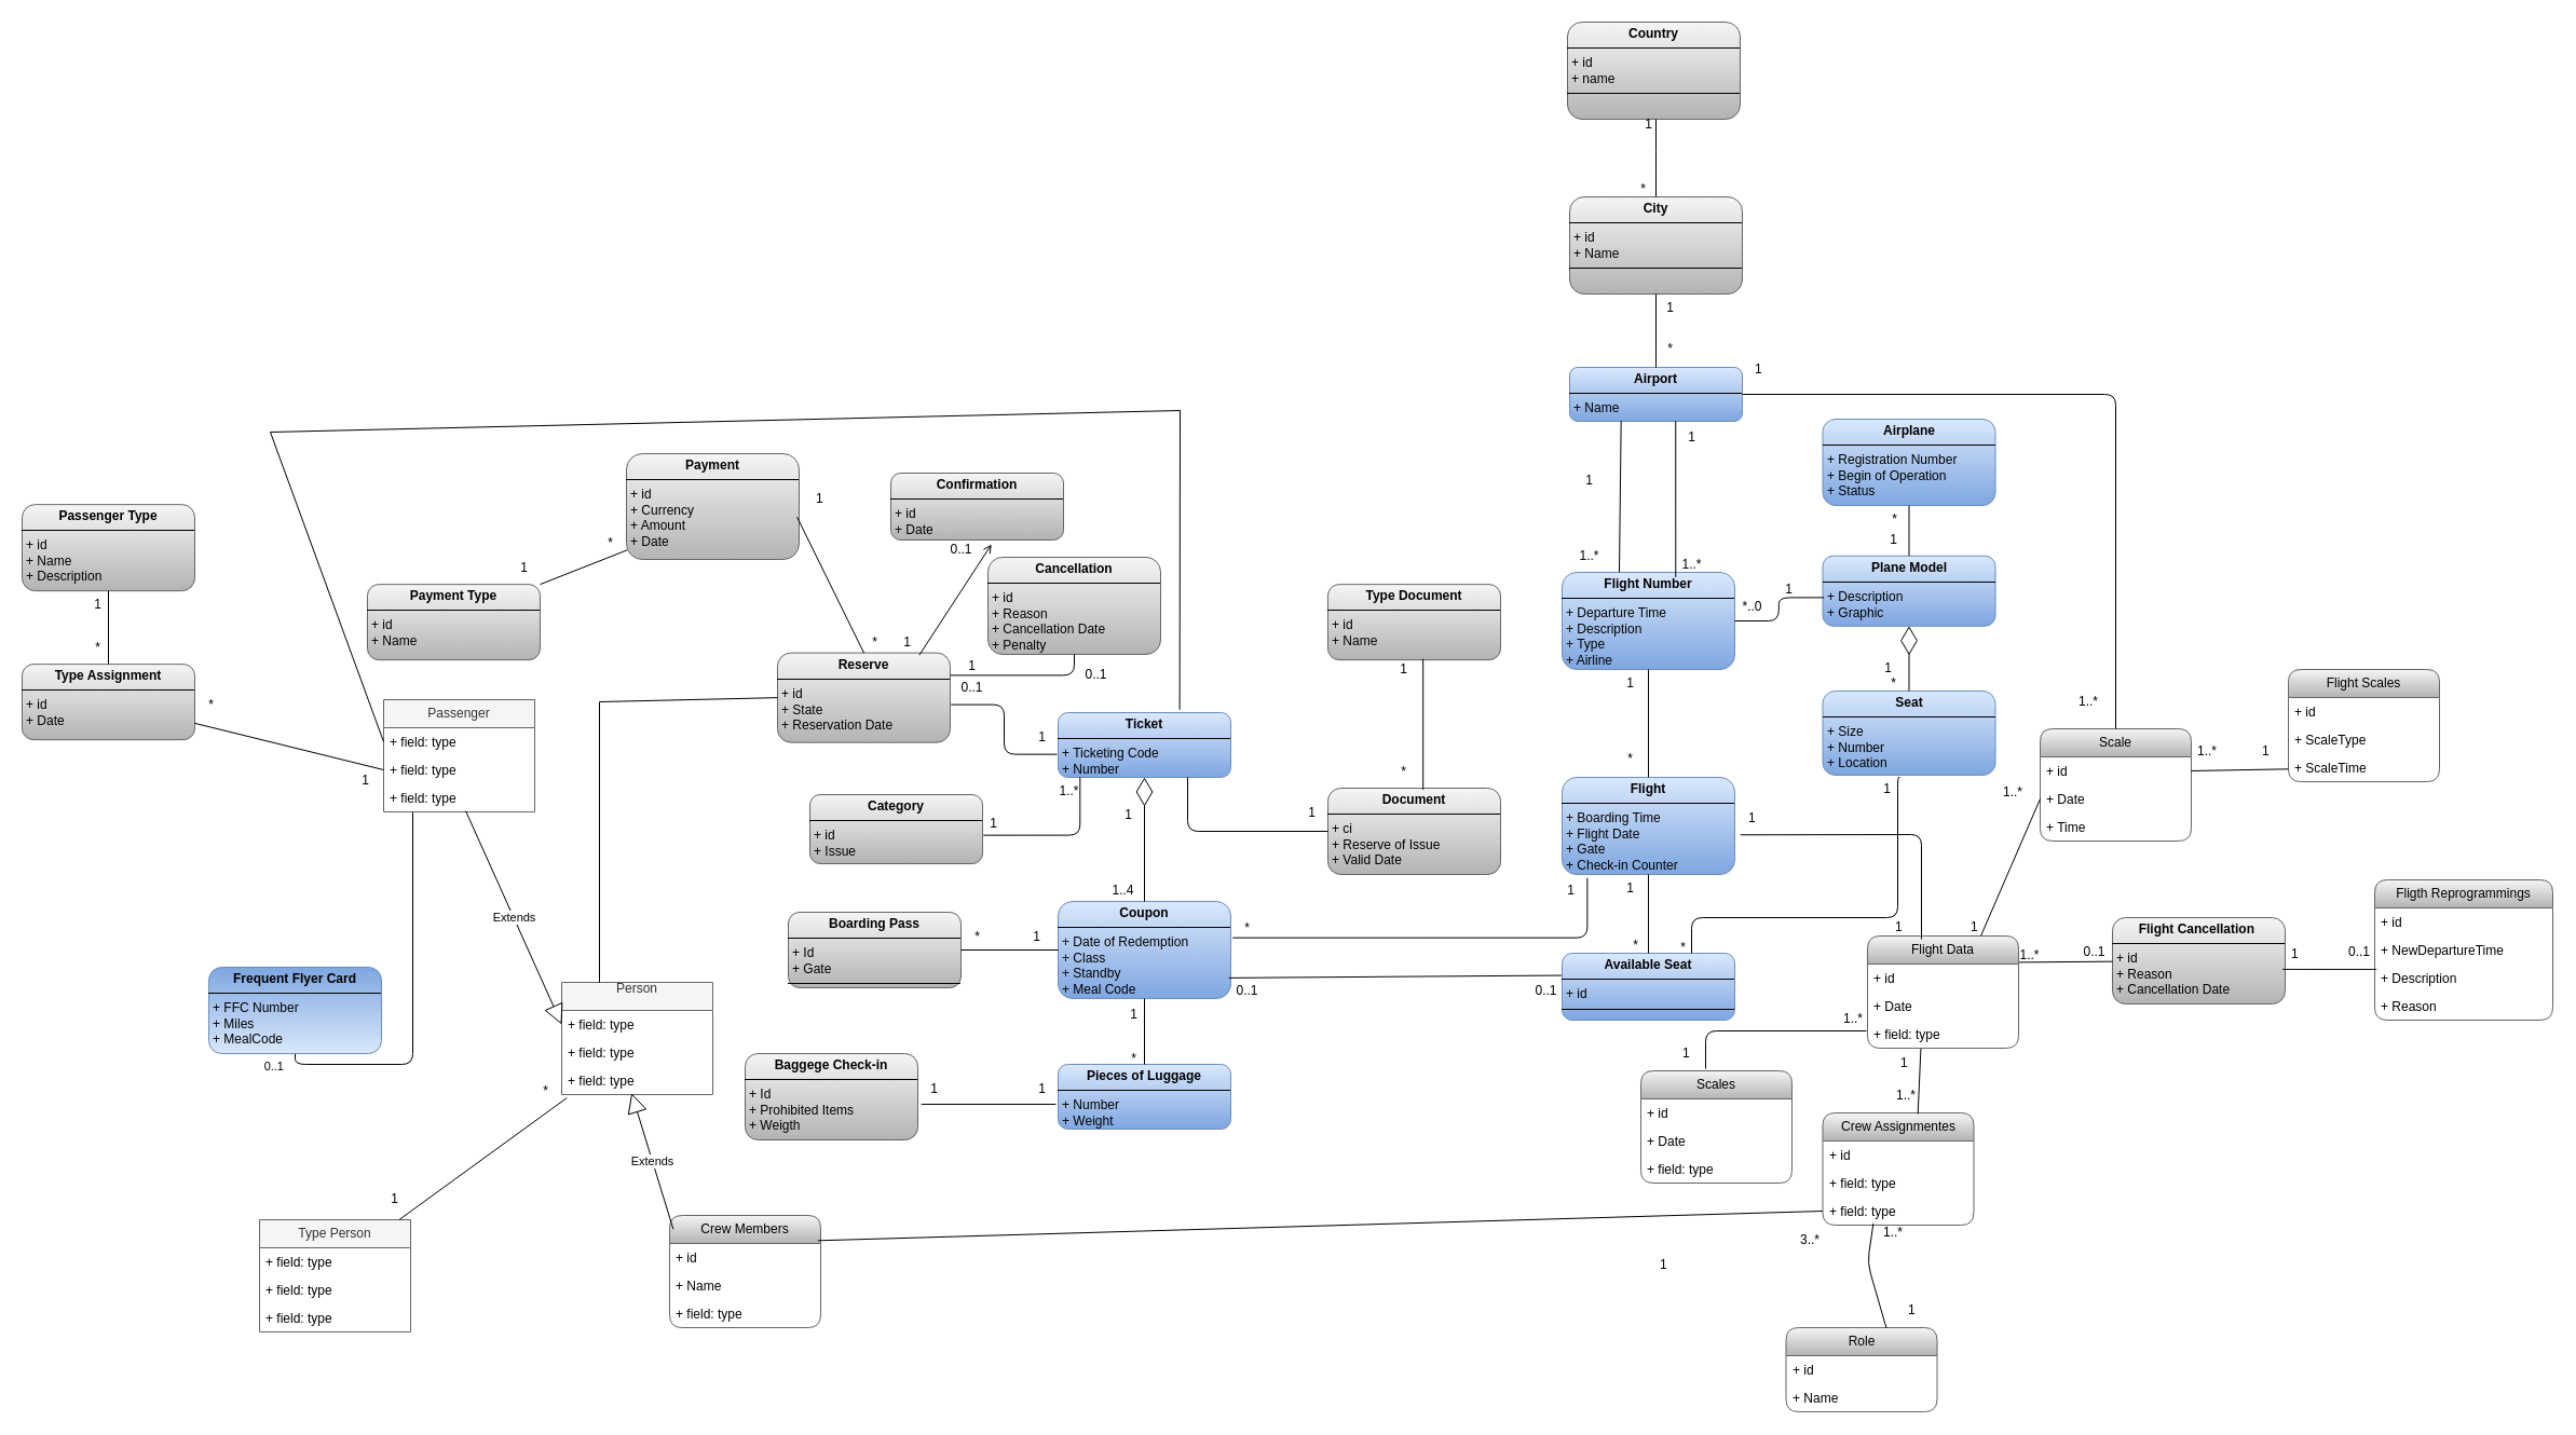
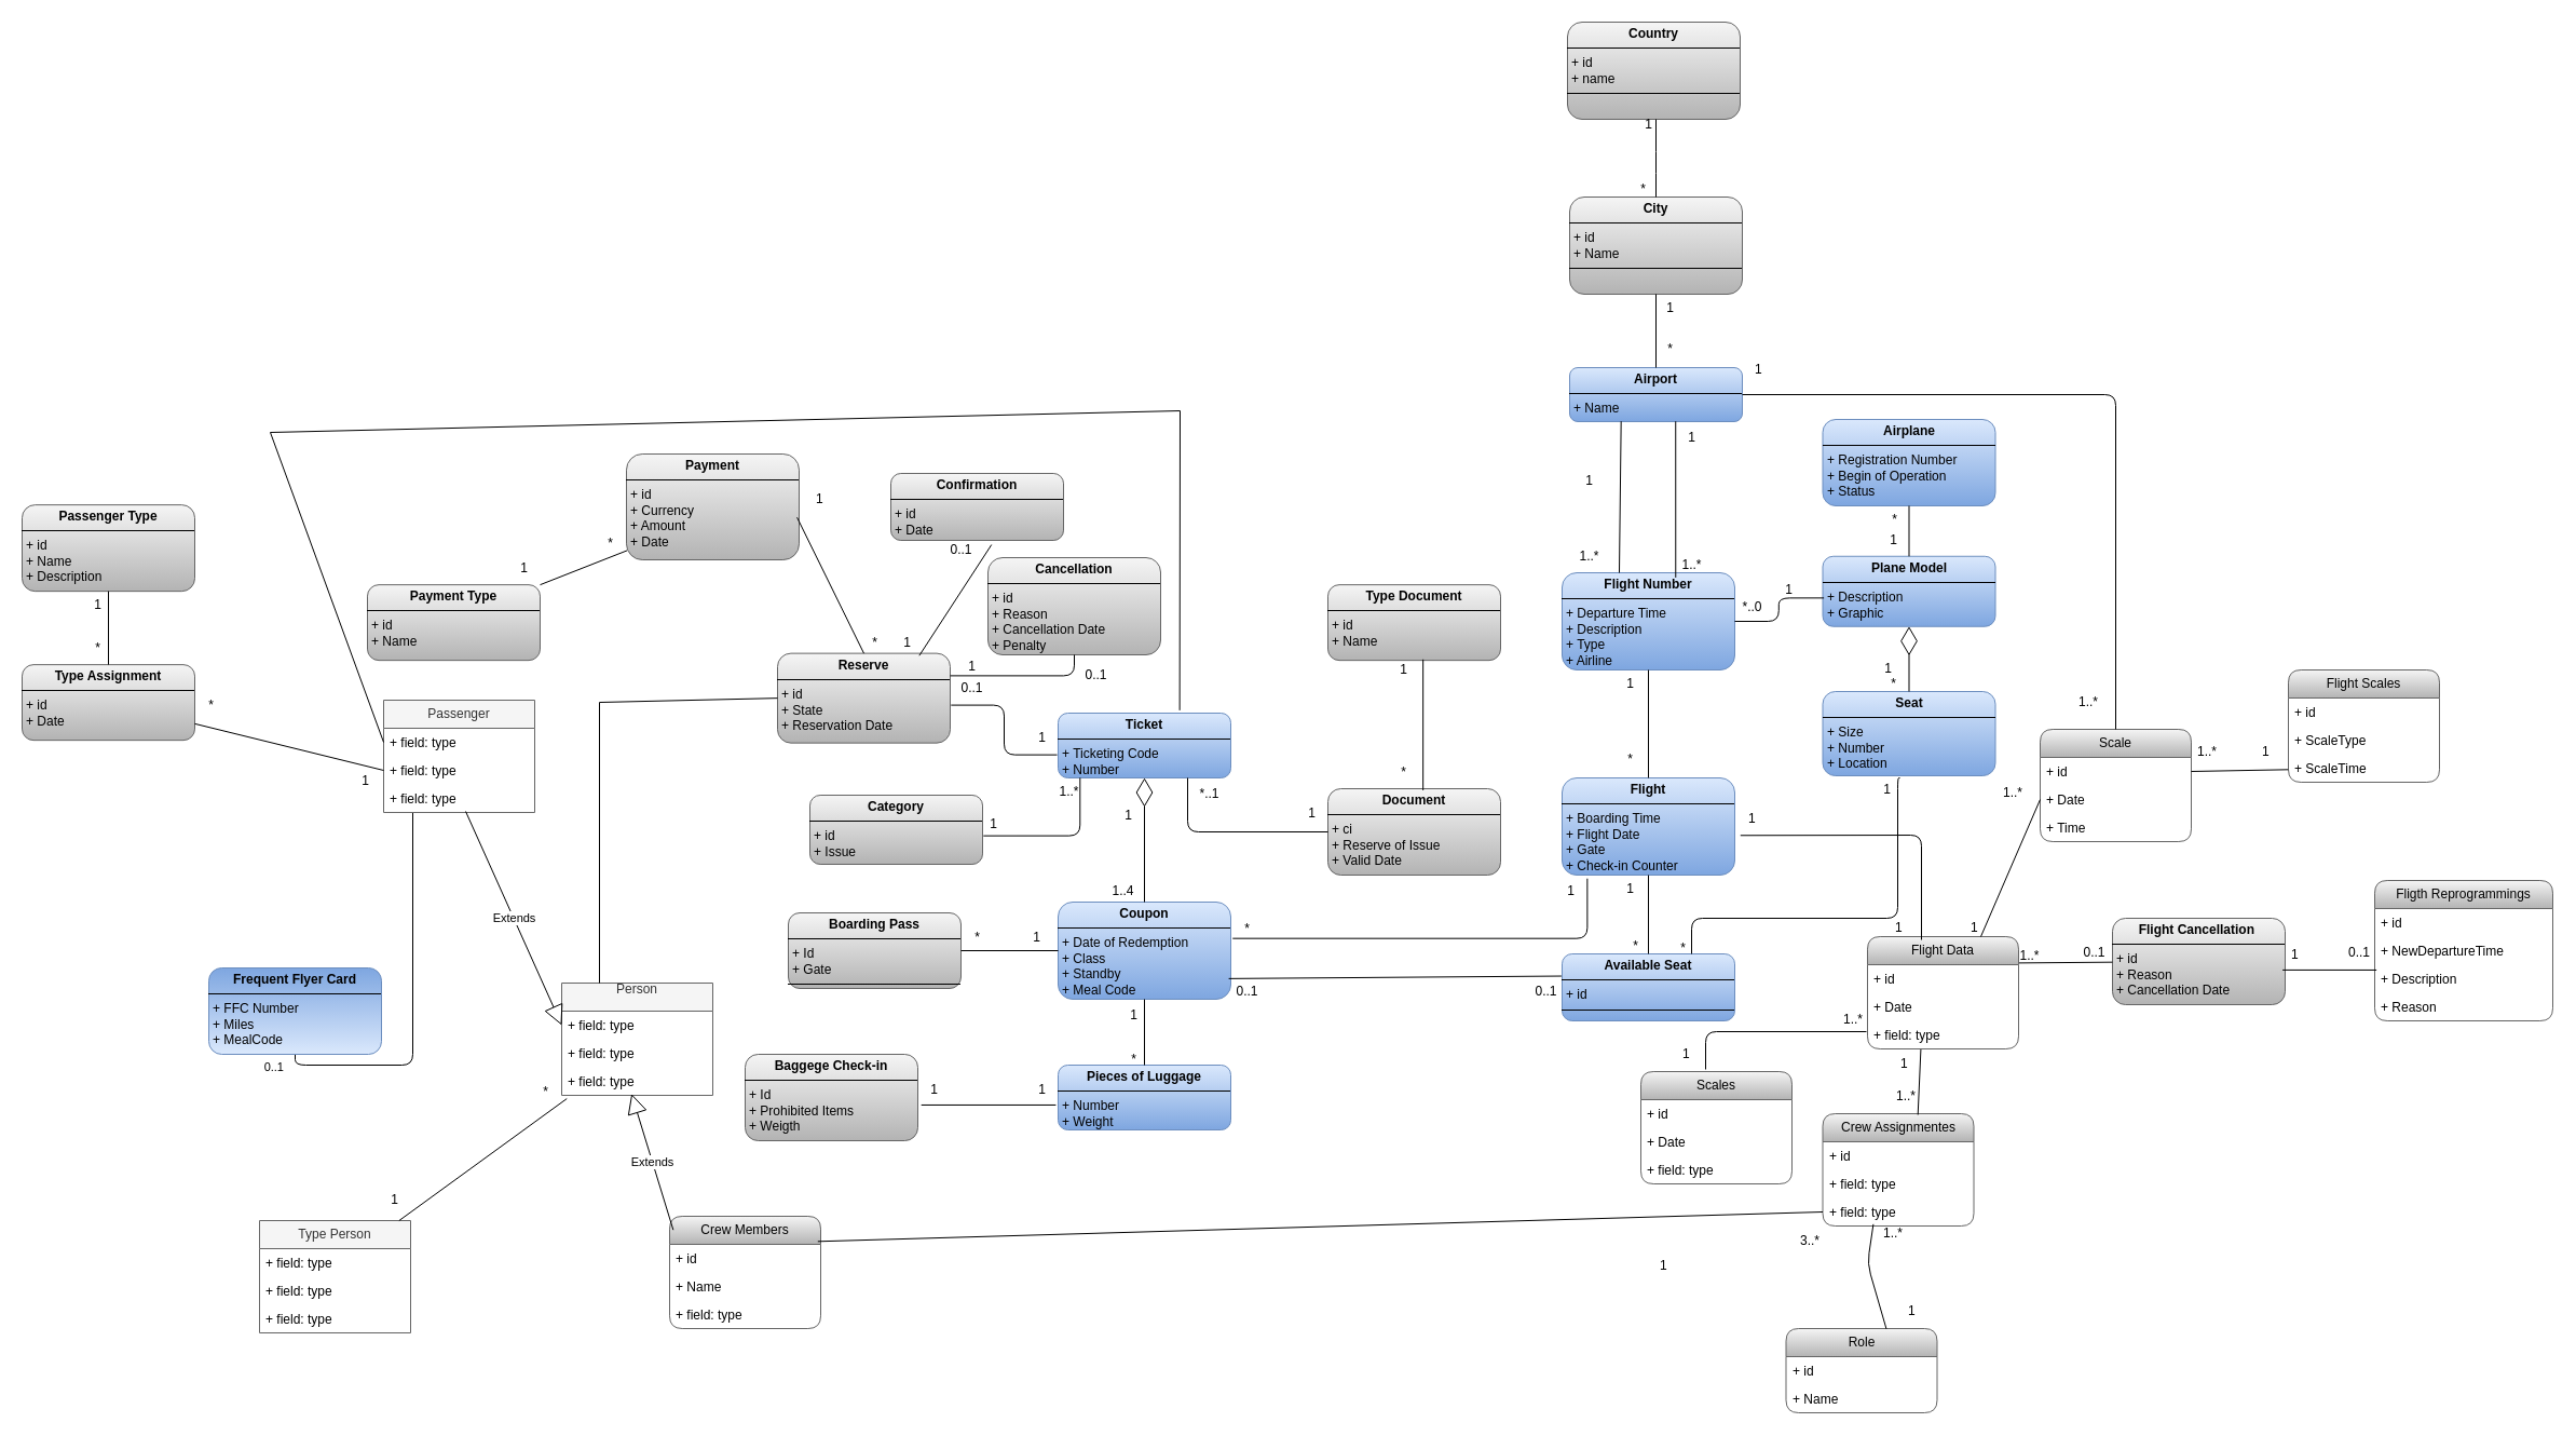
- <mxCell id="171" value="" style="endArrow=open;html=1;rounded=0;entryX=0.583;entryY=1.065;entryDx=0;entryDy=0;entryPerimeter=0;exitX=0.821;exitY=0.025;exitDx=0;exitDy=0;exitPerimeter=0;" edge="1" parent="1" source="64" target="67"><mxGeometry width="50" height="50" relative="1" as="geometry"><mxPoint x="790" y="640" as="sourcePoint" /><mxPoint x="840" y="590" as="targetPoint" /></mxGeometry></mxCell>
+ <mxCell id="171" value="" style="endArrow=none;html=1;rounded=0;entryX=0.583;entryY=1.065;entryDx=0;entryDy=0;entryPerimeter=0;exitX=0.821;exitY=0.025;exitDx=0;exitDy=0;exitPerimeter=0;" edge="1" parent="1" source="64" target="67"><mxGeometry width="50" height="50" relative="1" as="geometry"><mxPoint x="790" y="640" as="sourcePoint" /><mxPoint x="840" y="590" as="targetPoint" /></mxGeometry></mxCell>
+ <mxCell id="93" value="*..1" style="text;html=1;align=center;verticalAlign=middle;resizable=0;points=[];autosize=1;strokeColor=none;fillColor=none;rounded=1;" parent="1" vertex="1"><mxGeometry x="1100" y="720" width="40" height="30" as="geometry" /></mxCell>
